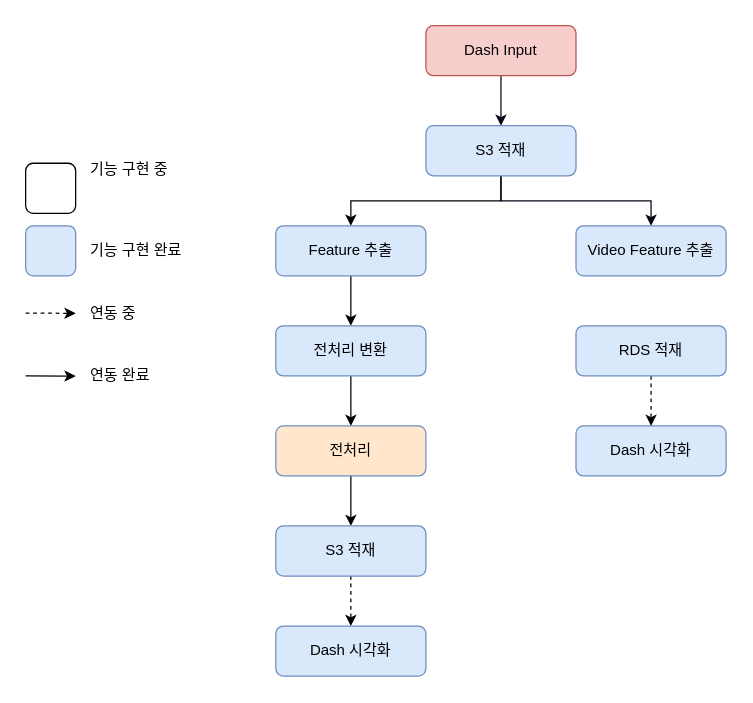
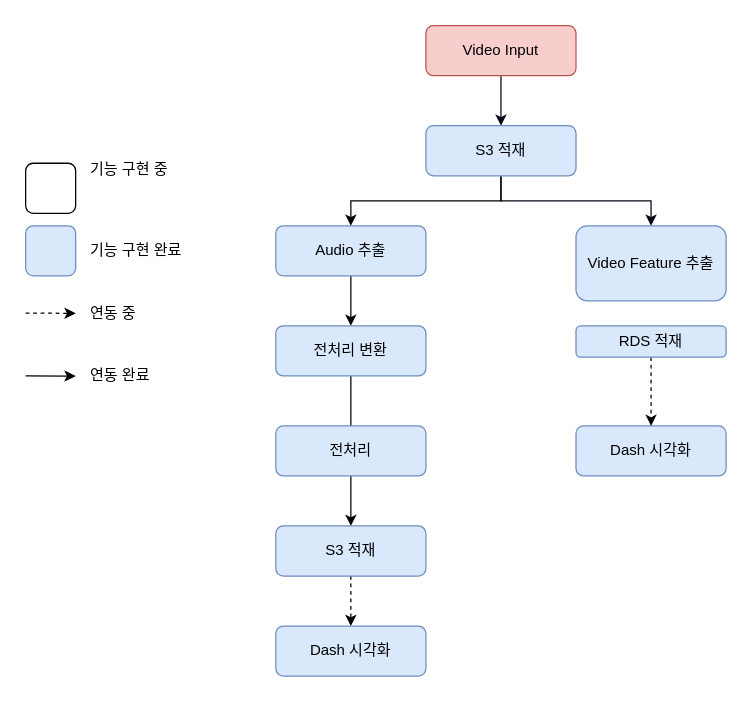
- <mxCell id="3" value="Dash Input" style="rounded=1;whiteSpace=wrap;html=1;fillColor=#f8cecc;strokeColor=#b85450;" parent="1" vertex="1"><mxGeometry x="340" y="20" width="120" height="40" as="geometry" /></mxCell>
+ <mxCell id="3" value="Video Input" style="rounded=1;whiteSpace=wrap;html=1;fillColor=#f8cecc;strokeColor=#b85450;" parent="1" vertex="1"><mxGeometry x="340" y="20" width="120" height="40" as="geometry" /></mxCell>
- <mxCell id="8" value="Feature 추출" style="rounded=1;whiteSpace=wrap;html=1;fillColor=#dae8fc;strokeColor=#6c8ebf;" parent="1" vertex="1"><mxGeometry x="220" y="180" width="120" height="40" as="geometry" /></mxCell>
+ <mxCell id="8" value="Audio 추출" style="rounded=1;whiteSpace=wrap;html=1;fillColor=#dae8fc;strokeColor=#6c8ebf;" parent="1" vertex="1"><mxGeometry x="220" y="180" width="120" height="40" as="geometry" /></mxCell>
- <mxCell id="9" value="Video Feature 추출" style="rounded=1;whiteSpace=wrap;html=1;fillColor=#dae8fc;strokeColor=#6c8ebf;" parent="1" vertex="1"><mxGeometry x="460" y="180" width="120" height="40" as="geometry" /></mxCell>
+ <mxCell id="9" value="Video Feature 추출" style="rounded=1;whiteSpace=wrap;html=1;fillColor=#dae8fc;strokeColor=#6c8ebf;" parent="1" vertex="1"><mxGeometry x="460" y="180" width="120" height="60" as="geometry" /></mxCell>
- <mxCell id="16" value="RDS 적재" style="rounded=1;whiteSpace=wrap;html=1;fillColor=#dae8fc;strokeColor=#6c8ebf;" parent="1" vertex="1"><mxGeometry x="460" y="260" width="120" height="40" as="geometry" /></mxCell>
+ <mxCell id="16" value="RDS 적재" style="rounded=1;whiteSpace=wrap;html=1;fillColor=#dae8fc;strokeColor=#6c8ebf;" parent="1" vertex="1"><mxGeometry x="460" y="260" width="120" height="25" as="geometry" /></mxCell>
- <mxCell id="10" style="edgeStyle=orthogonalEdgeStyle;rounded=0;orthogonalLoop=1;jettySize=auto;html=1;exitX=0.5;exitY=1;exitDx=0;exitDy=0;" parent="1" source="11" target="13" edge="1"><mxGeometry relative="1" as="geometry" /></mxCell>
+ <mxCell id="10" style="edgeStyle=orthogonalEdgeStyle;rounded=0;orthogonalLoop=1;jettySize=auto;html=1;exitX=0.5;exitY=1;exitDx=0;exitDy=0;endArrow=none;" parent="1" source="11" target="13" edge="1"><mxGeometry relative="1" as="geometry" /></mxCell>
- <mxCell id="13" value="전처리" style="rounded=1;whiteSpace=wrap;html=1;fillColor=#ffe6cc;strokeColor=#6c8ebf;" parent="1" vertex="1"><mxGeometry x="220" y="340" width="120" height="40" as="geometry" /></mxCell>
+ <mxCell id="13" value="전처리" style="rounded=1;whiteSpace=wrap;html=1;fillColor=#dae8fc;strokeColor=#6c8ebf;" parent="1" vertex="1"><mxGeometry x="220" y="340" width="120" height="40" as="geometry" /></mxCell>
